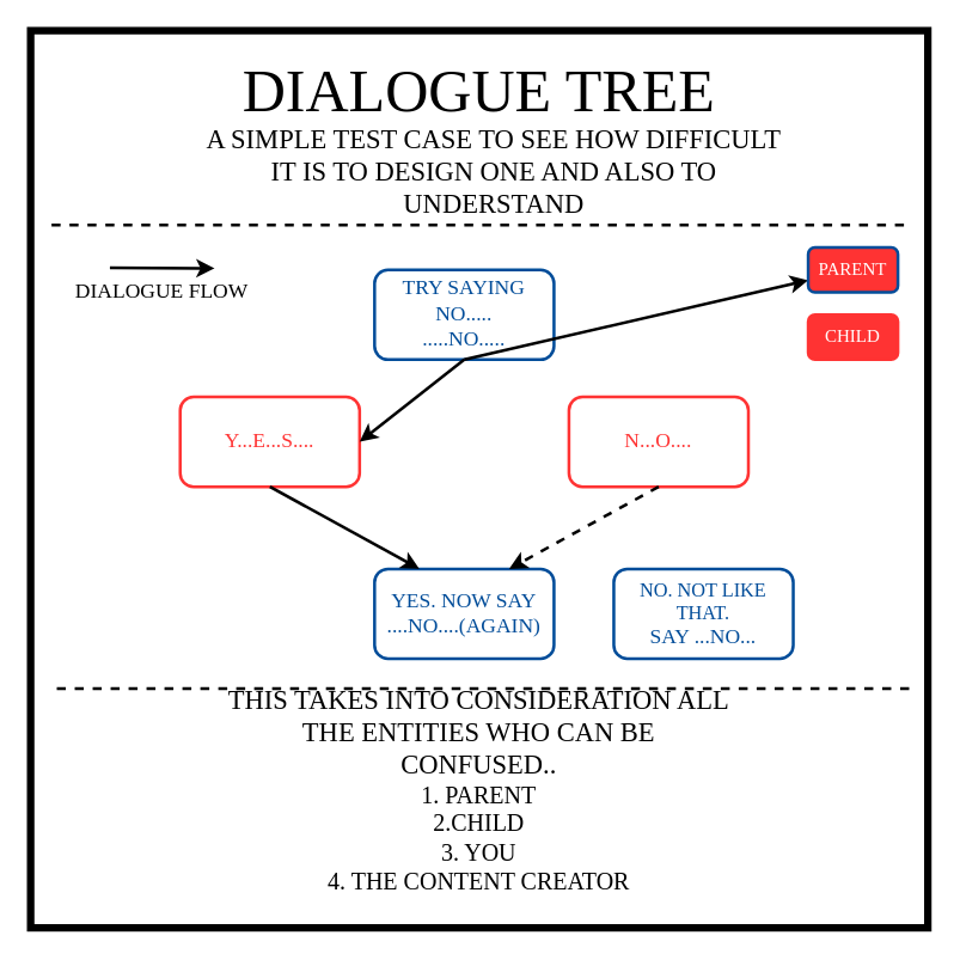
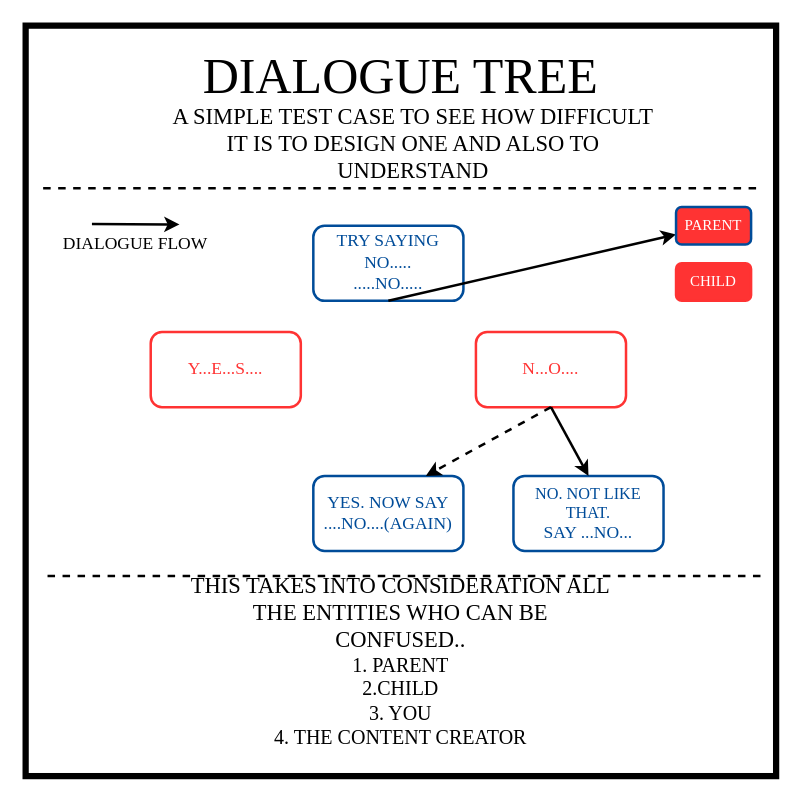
- <mxCell id="11" value="" style="endArrow=classic;html=1;exitX=0.5;exitY=1;exitDx=0;exitDy=0;entryX=1;entryY=0.5;entryDx=0;entryDy=0;strokeWidth=2;" edge="1" parent="1" source="6" target="7"><mxGeometry width="50" height="50" relative="1" as="geometry"><mxPoint x="20" y="690" as="sourcePoint" /><mxPoint x="70" y="640" as="targetPoint" /></mxGeometry></mxCell>
+ <mxCell id="14" value="" style="endArrow=classic;html=1;exitX=0.5;exitY=1;exitDx=0;exitDy=0;entryX=0.5;entryY=0;entryDx=0;entryDy=0;strokeWidth=2;" edge="1" parent="1" source="8" target="10"><mxGeometry width="50" height="50" relative="1" as="geometry"><mxPoint x="450" y="354" as="sourcePoint" /><mxPoint x="408" y="400" as="targetPoint" /></mxGeometry></mxCell>
- <mxCell id="22" value="" style="endArrow=classic;html=1;exitX=0.5;exitY=1;exitDx=0;exitDy=0;entryX=0.25;entryY=0;entryDx=0;entryDy=0;strokeWidth=2;" edge="1" parent="1" source="7" target="9"><mxGeometry width="50" height="50" relative="1" as="geometry"><mxPoint x="320" y="250" as="sourcePoint" /><mxPoint x="250" y="305" as="targetPoint" /></mxGeometry></mxCell>
